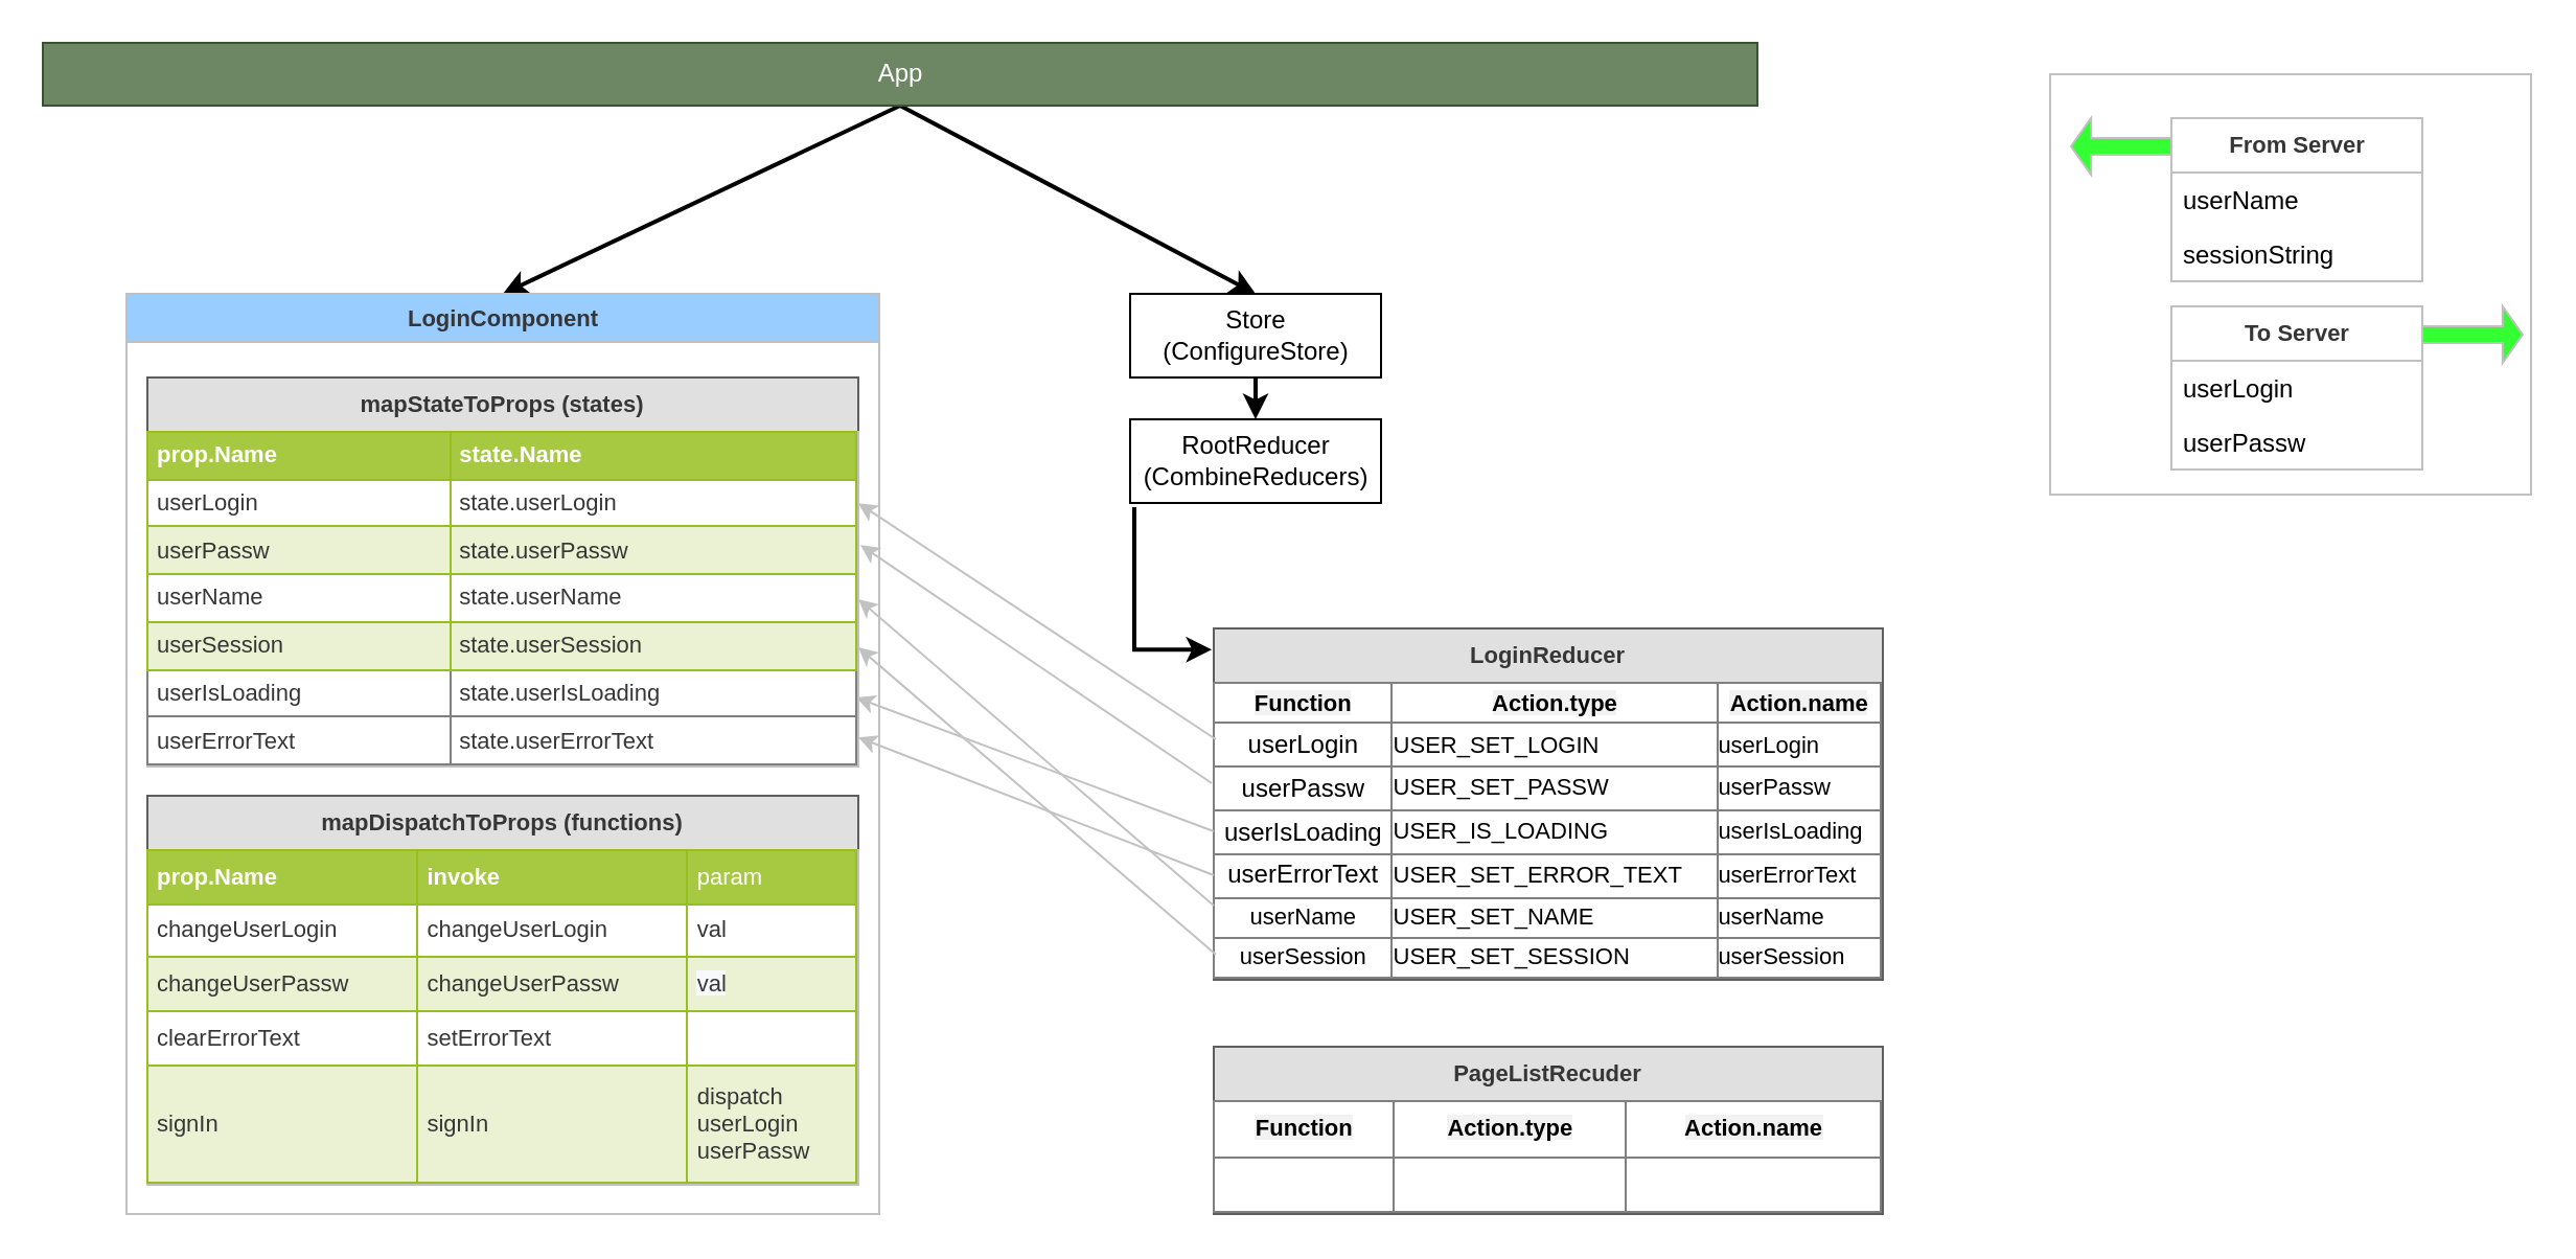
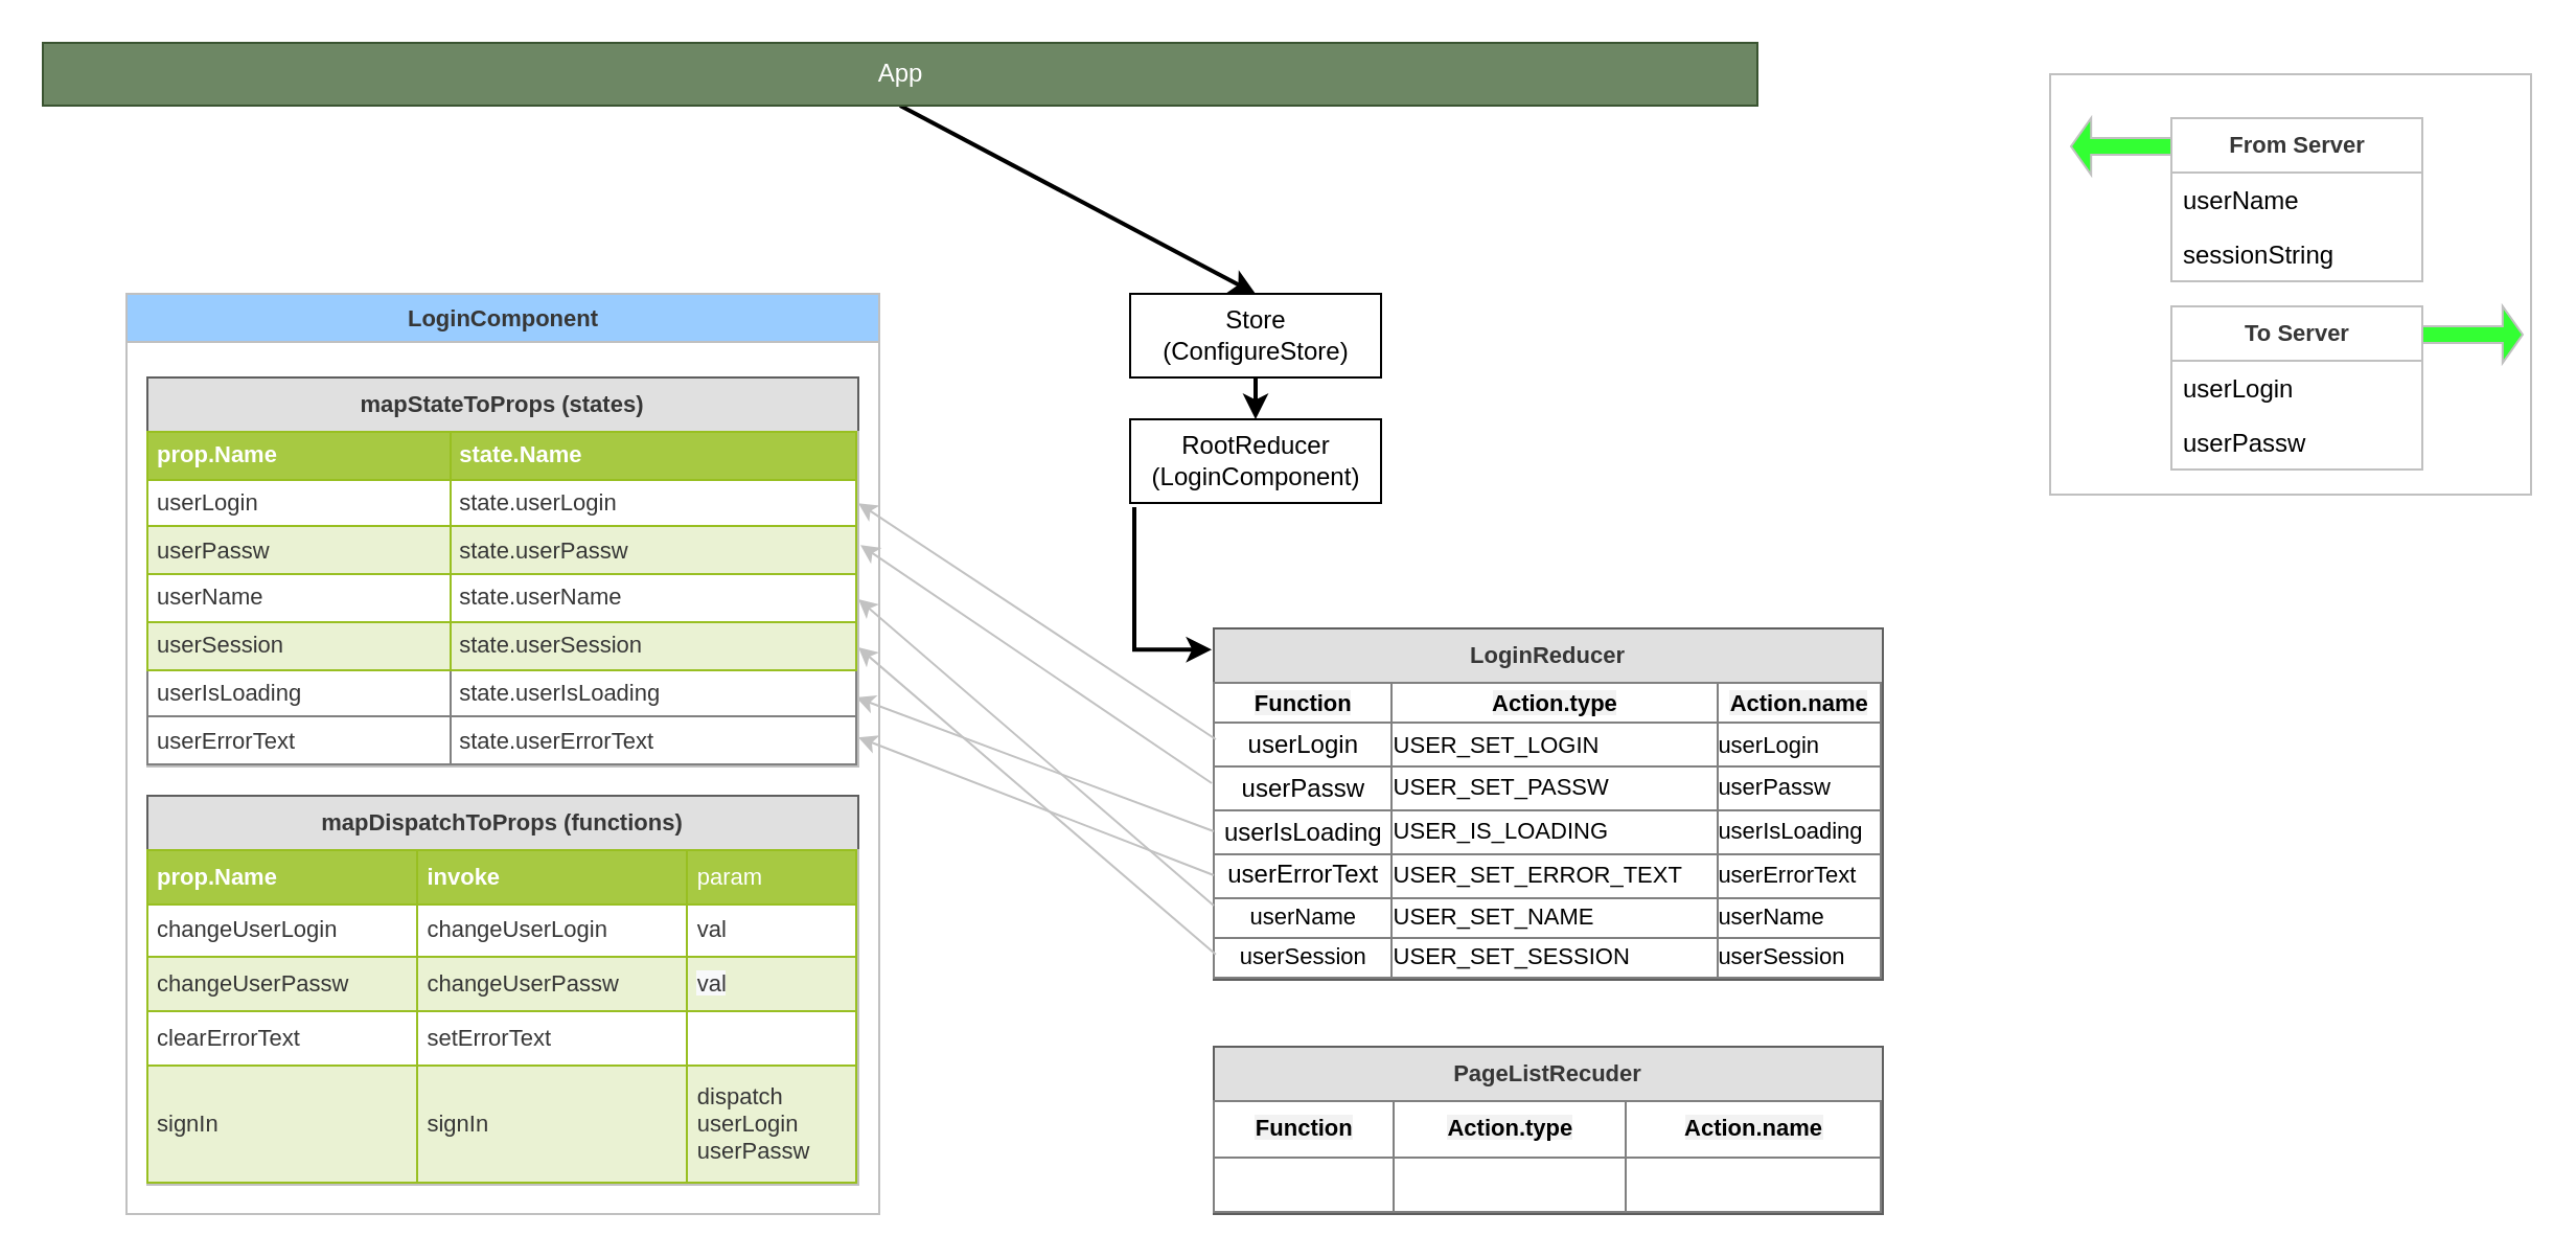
- <mxCell id="3" style="rounded=0;comic=0;orthogonalLoop=1;jettySize=auto;html=1;exitX=0.5;exitY=1;exitDx=0;exitDy=0;entryX=0.5;entryY=0;entryDx=0;entryDy=0;shadow=0;startArrow=none;startFill=0;strokeColor=#000000;strokeWidth=2;fontSize=11;fontColor=#363636;" parent="1" source="4" target="19" edge="1"><mxGeometry relative="1" as="geometry" /></mxCell>
- <mxCell id="6" value="RootReducer&lt;br&gt;(CombineReducers)" style="html=1;" parent="1" vertex="1"><mxGeometry x="540" y="200" width="120" height="40" as="geometry" /></mxCell>
+ <mxCell id="6" value="RootReducer&lt;br&gt;(LoginComponent)" style="html=1;" parent="1" vertex="1"><mxGeometry x="540" y="200" width="120" height="40" as="geometry" /></mxCell>
